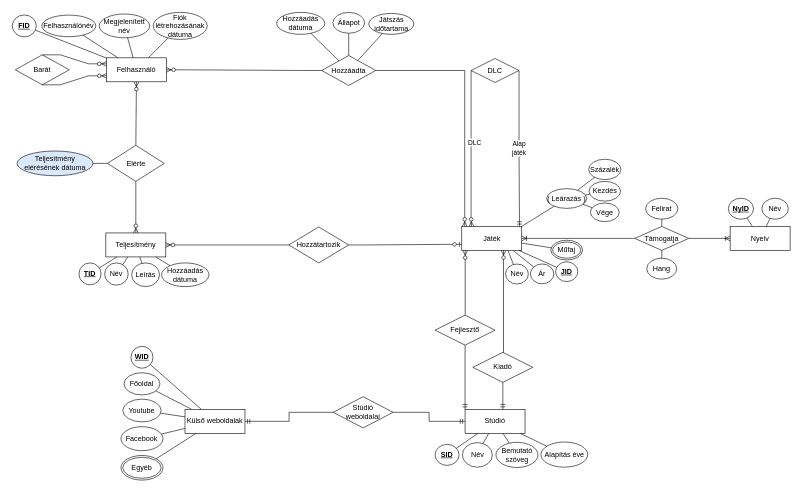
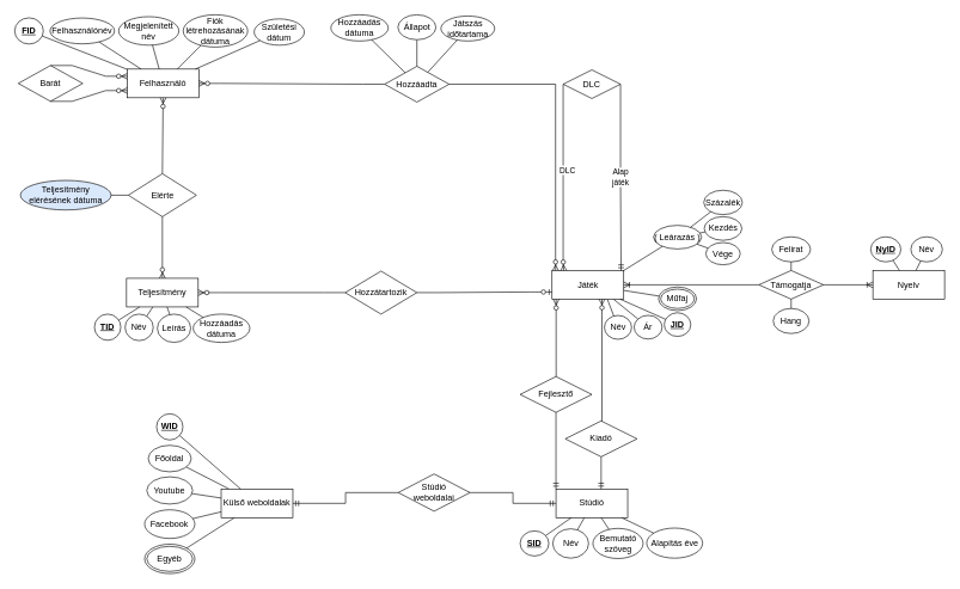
+ <mxCell id="48" value="Születési dátum" style="ellipse;whiteSpace=wrap;html=1;align=center;comic=0;" parent="1" vertex="1"><mxGeometry x="354" y="25.89" width="70" height="36.62" as="geometry" /></mxCell>
+ <mxCell id="53" value="" style="endArrow=none;html=1;rounded=0;" parent="1" source="48" target="2" edge="1"><mxGeometry relative="1" as="geometry"><mxPoint x="377.37" y="50.1" as="sourcePoint" /><mxPoint x="557" y="45.89" as="targetPoint" /></mxGeometry></mxCell>
